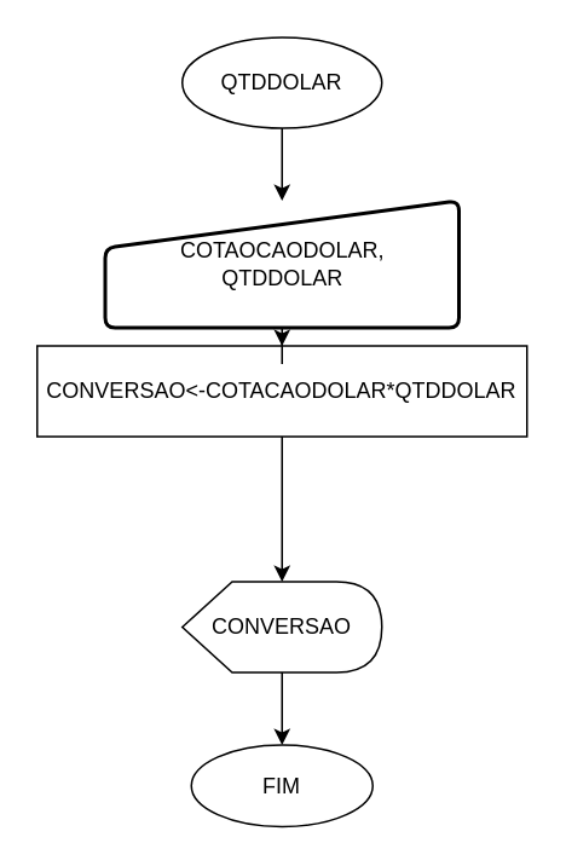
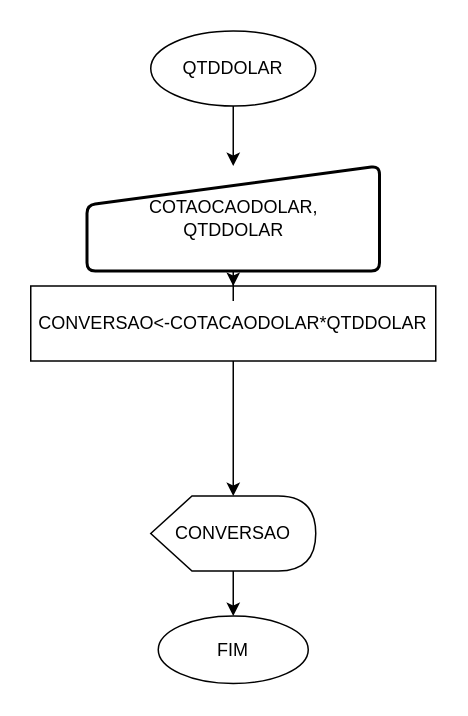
- <mxCell id="7" value="CONVERSAO" style="shape=display;whiteSpace=wrap;html=1;" parent="1" vertex="1"><mxGeometry x="100" y="320" width="110" height="50" as="geometry" /></mxCell>
+ <mxCell id="7" value="CONVERSAO" style="shape=display;whiteSpace=wrap;html=1;" parent="1" vertex="1"><mxGeometry x="100" y="330" width="110" height="50" as="geometry" /></mxCell>
